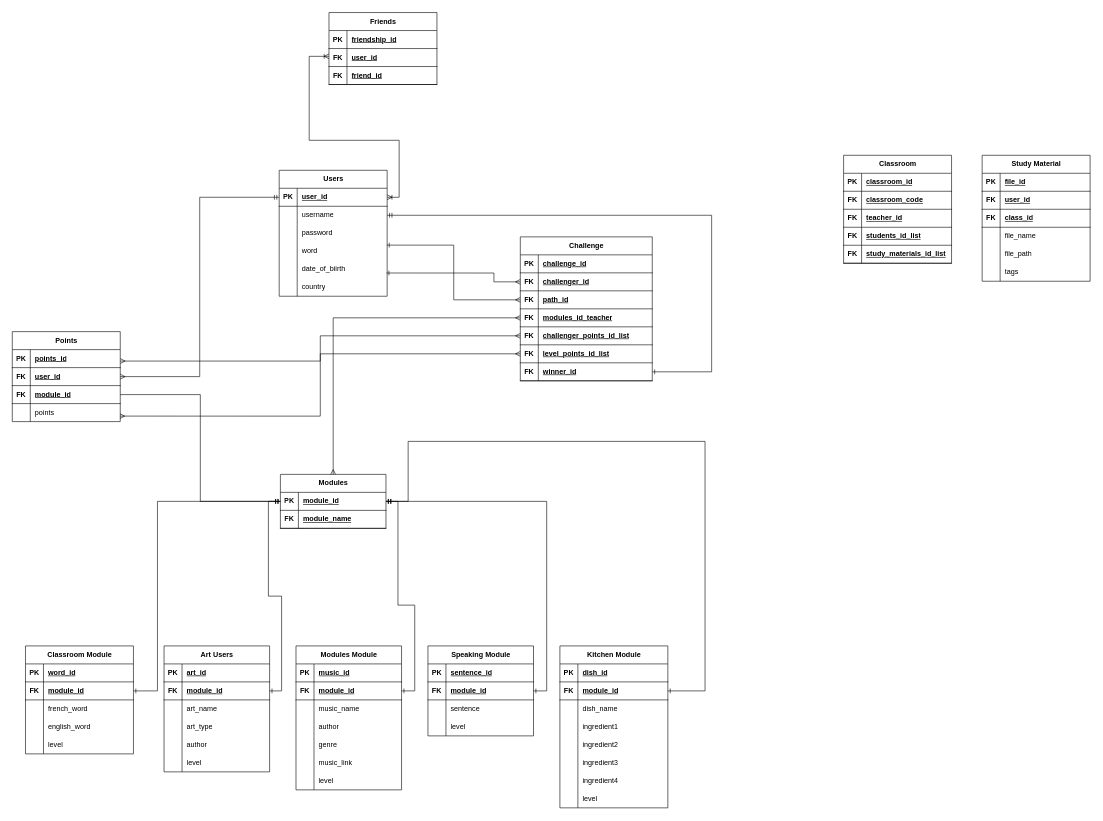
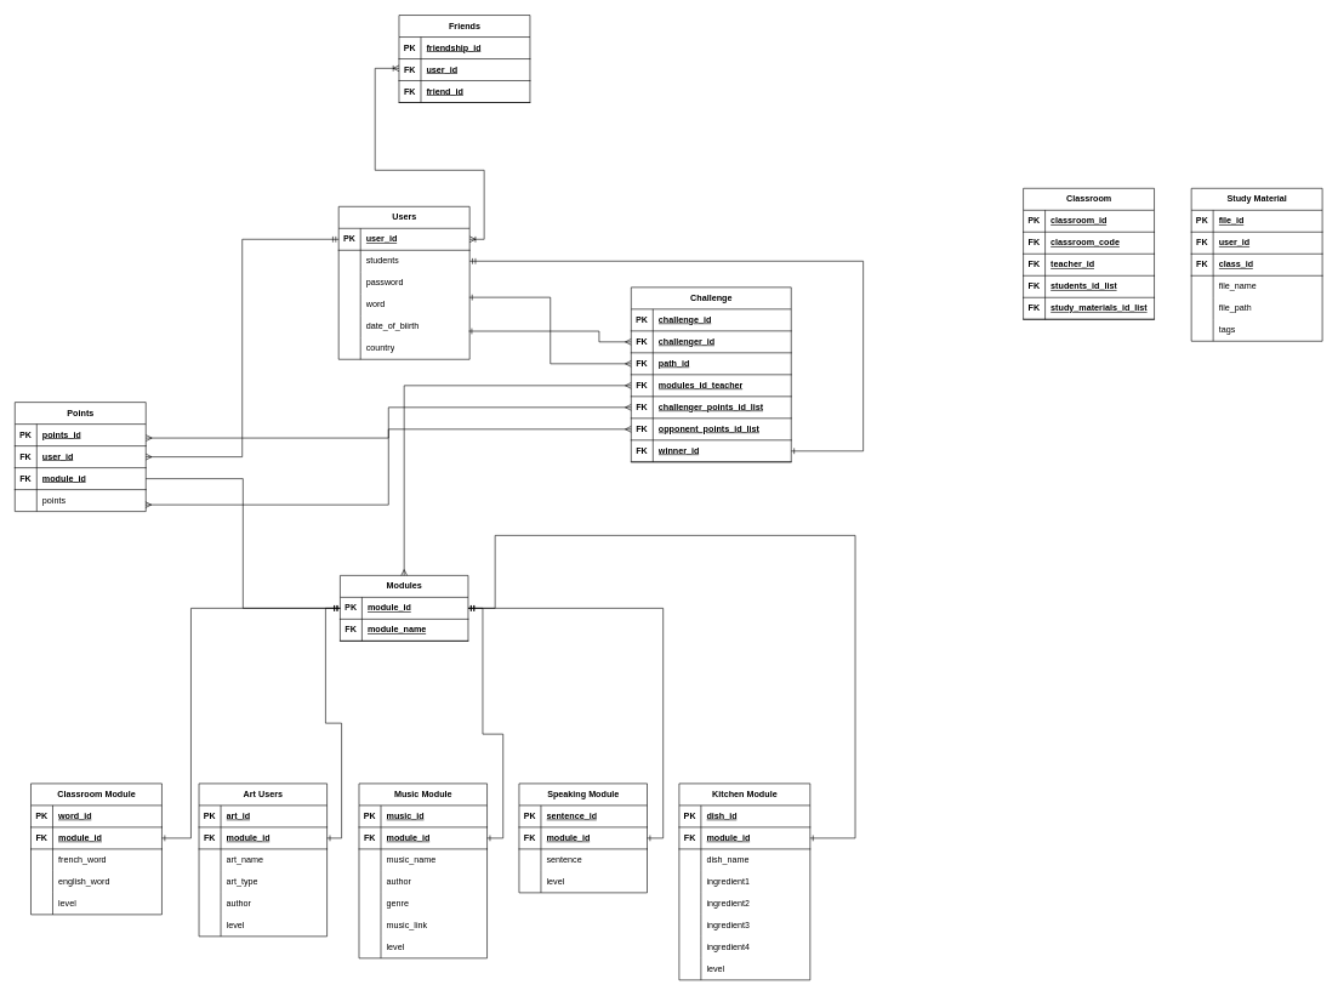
- <mxCell id="9" value="username" style="shape=partialRectangle;connectable=0;fillColor=none;top=0;left=0;bottom=0;right=0;align=left;spacingLeft=6;overflow=hidden;whiteSpace=wrap;html=1;" parent="7" vertex="1"><mxGeometry x="30" width="150" height="30" as="geometry"><mxRectangle width="150" height="30" as="alternateBounds" /></mxGeometry></mxCell>
+ <mxCell id="9" value="students" style="shape=partialRectangle;connectable=0;fillColor=none;top=0;left=0;bottom=0;right=0;align=left;spacingLeft=6;overflow=hidden;whiteSpace=wrap;html=1;" parent="7" vertex="1"><mxGeometry x="30" width="150" height="30" as="geometry"><mxRectangle width="150" height="30" as="alternateBounds" /></mxGeometry></mxCell>
- <mxCell id="209" value="level_points_id_list" style="shape=partialRectangle;connectable=0;fillColor=none;top=0;left=0;bottom=0;right=0;align=left;spacingLeft=6;fontStyle=5;overflow=hidden;whiteSpace=wrap;html=1;" vertex="1" parent="207"><mxGeometry x="30" width="190" height="30" as="geometry"><mxRectangle width="190" height="30" as="alternateBounds" /></mxGeometry></mxCell>
+ <mxCell id="209" value="opponent_points_id_list" style="shape=partialRectangle;connectable=0;fillColor=none;top=0;left=0;bottom=0;right=0;align=left;spacingLeft=6;fontStyle=5;overflow=hidden;whiteSpace=wrap;html=1;" vertex="1" parent="207"><mxGeometry x="30" width="190" height="30" as="geometry"><mxRectangle width="190" height="30" as="alternateBounds" /></mxGeometry></mxCell>
- <mxCell id="88" value="Modules Module" style="shape=table;startSize=30;container=1;collapsible=1;childLayout=tableLayout;fixedRows=1;rowLines=0;fontStyle=1;align=center;resizeLast=1;html=1;" parent="1" vertex="1"><mxGeometry x="493" y="1076" width="176" height="240" as="geometry" /></mxCell>
+ <mxCell id="88" value="Music Module" style="shape=table;startSize=30;container=1;collapsible=1;childLayout=tableLayout;fixedRows=1;rowLines=0;fontStyle=1;align=center;resizeLast=1;html=1;" parent="1" vertex="1"><mxGeometry x="493" y="1076" width="176" height="240" as="geometry" /></mxCell>
